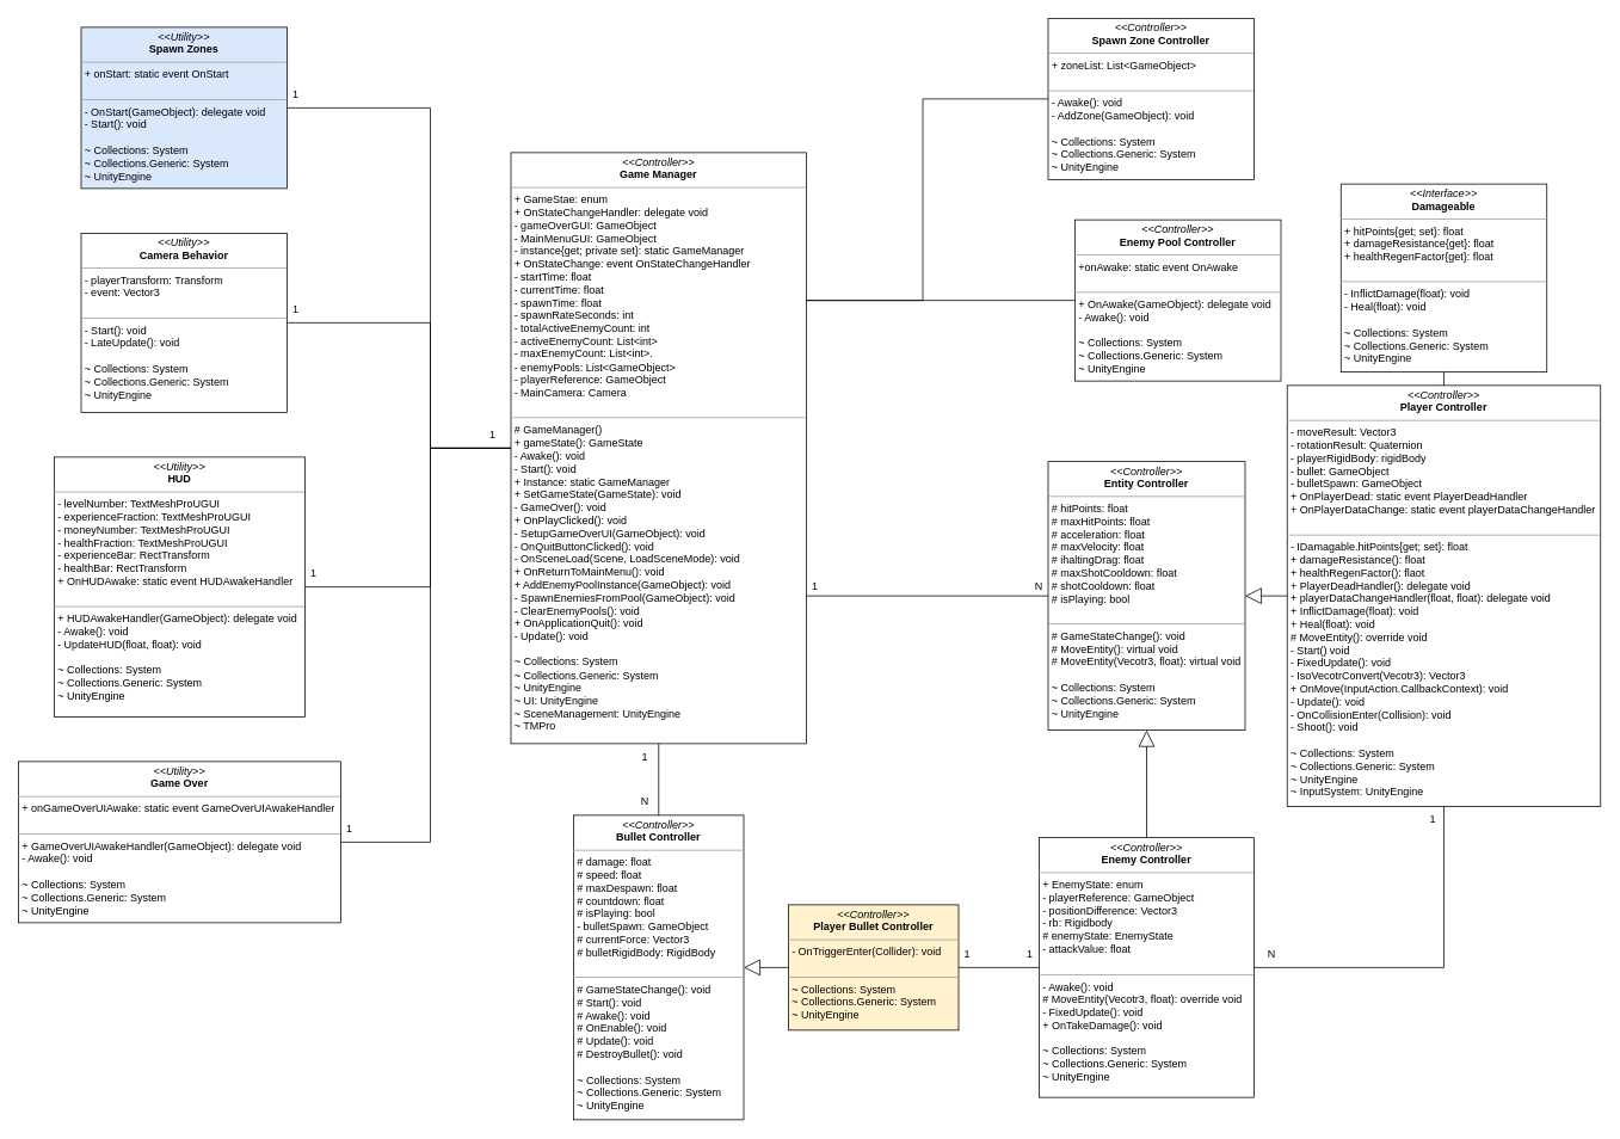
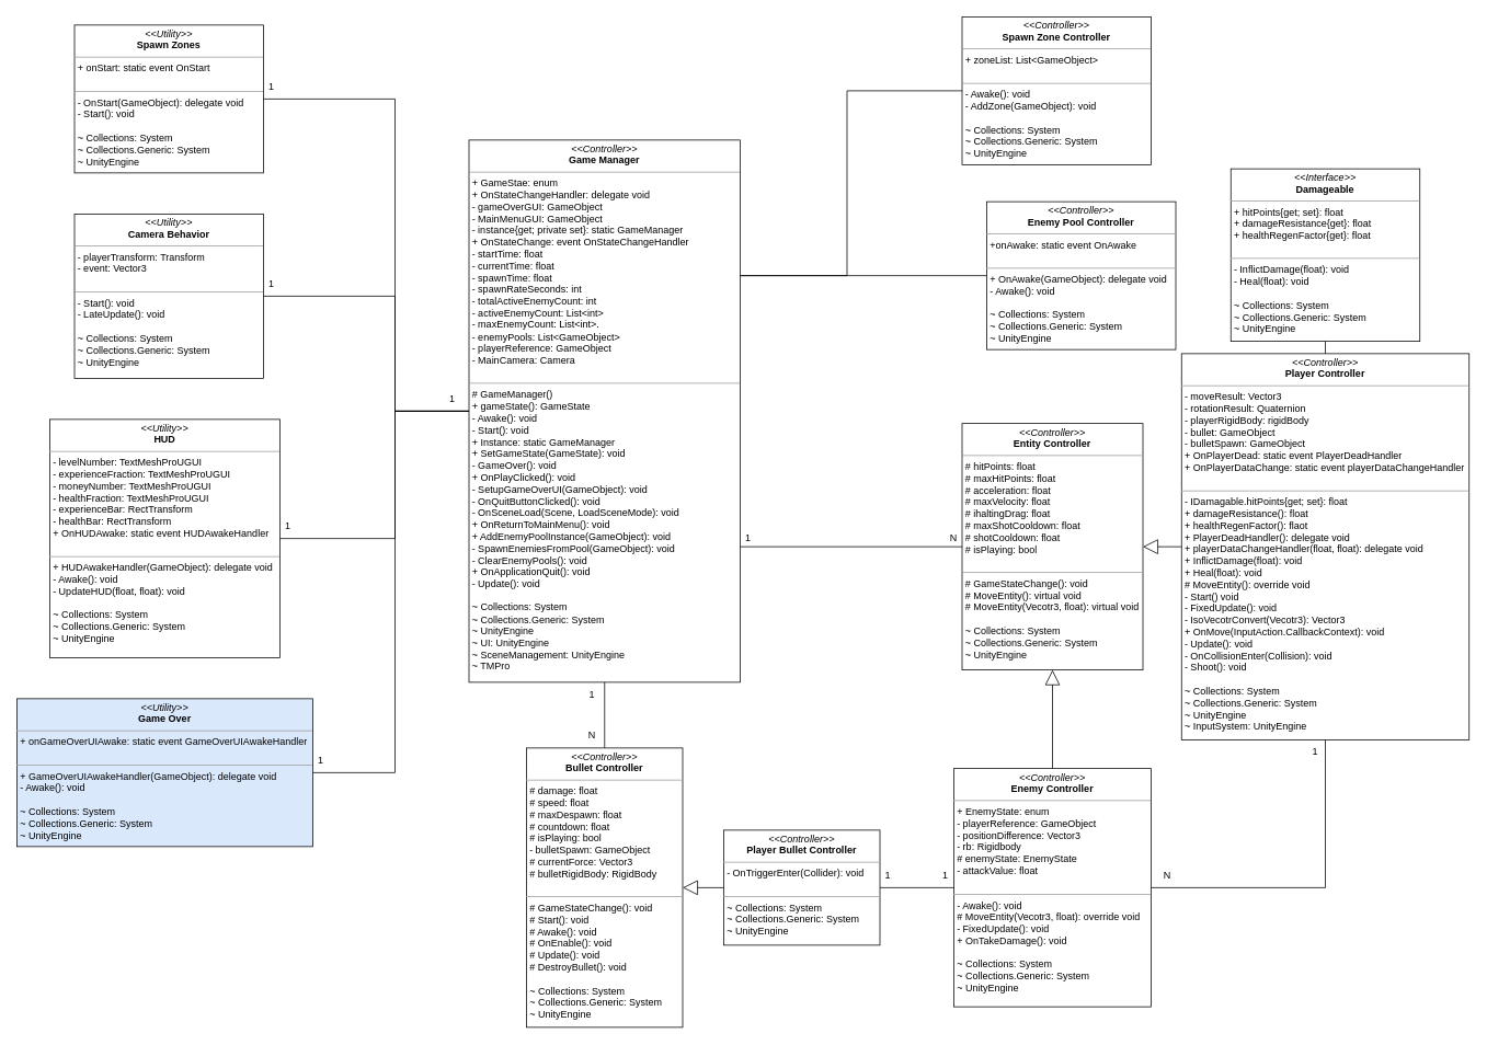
- <mxCell id="32" value="&lt;p style=&quot;margin:0px;margin-top:4px;text-align:center;&quot;&gt;&lt;i&gt;&amp;lt;&amp;lt;Utility&amp;gt;&amp;gt;&lt;/i&gt;&lt;br&gt;&lt;b&gt;Spawn Zones&lt;/b&gt;&lt;/p&gt;&lt;hr size=&quot;1&quot;&gt;&lt;p style=&quot;margin:0px;margin-left:4px;&quot;&gt;+ onStart: static event OnStart&lt;/p&gt;&lt;p style=&quot;margin:0px;margin-left:4px;&quot;&gt;&lt;br&gt;&lt;/p&gt;&lt;hr size=&quot;1&quot;&gt;&lt;p style=&quot;margin:0px;margin-left:4px;&quot;&gt;&lt;span style=&quot;background-color: initial;&quot;&gt;- OnStart(GameObject): delegate void&lt;/span&gt;&lt;br&gt;&lt;/p&gt;&lt;p style=&quot;margin:0px;margin-left:4px;&quot;&gt;&lt;span style=&quot;background-color: initial;&quot;&gt;- Start(): void&lt;/span&gt;&lt;/p&gt;&lt;p style=&quot;margin:0px;margin-left:4px;&quot;&gt;&lt;span style=&quot;background-color: initial;&quot;&gt;&lt;br&gt;&lt;/span&gt;&lt;/p&gt;&lt;p style=&quot;margin:0px;margin-left:4px;&quot;&gt;&lt;span style=&quot;background-color: initial;&quot;&gt;~ Collections: System&lt;/span&gt;&lt;/p&gt;&lt;p style=&quot;margin:0px;margin-left:4px;&quot;&gt;&lt;span style=&quot;background-color: initial;&quot;&gt;~ Collections.Generic: System&lt;/span&gt;&lt;/p&gt;&lt;p style=&quot;margin:0px;margin-left:4px;&quot;&gt;&lt;span style=&quot;background-color: initial;&quot;&gt;~ UnityEngine&lt;/span&gt;&lt;/p&gt;" style="verticalAlign=top;align=left;overflow=fill;fontSize=12;fontFamily=Helvetica;html=1;rounded=0;shadow=0;comic=0;labelBackgroundColor=none;strokeWidth=1;fillColor=#dae8fc;" vertex="1" parent="1"><mxGeometry x="90" y="30" width="230" height="180" as="geometry" /></mxCell>
+ <mxCell id="32" value="&lt;p style=&quot;margin:0px;margin-top:4px;text-align:center;&quot;&gt;&lt;i&gt;&amp;lt;&amp;lt;Utility&amp;gt;&amp;gt;&lt;/i&gt;&lt;br&gt;&lt;b&gt;Spawn Zones&lt;/b&gt;&lt;/p&gt;&lt;hr size=&quot;1&quot;&gt;&lt;p style=&quot;margin:0px;margin-left:4px;&quot;&gt;+ onStart: static event OnStart&lt;/p&gt;&lt;p style=&quot;margin:0px;margin-left:4px;&quot;&gt;&lt;br&gt;&lt;/p&gt;&lt;hr size=&quot;1&quot;&gt;&lt;p style=&quot;margin:0px;margin-left:4px;&quot;&gt;&lt;span style=&quot;background-color: initial;&quot;&gt;- OnStart(GameObject): delegate void&lt;/span&gt;&lt;br&gt;&lt;/p&gt;&lt;p style=&quot;margin:0px;margin-left:4px;&quot;&gt;&lt;span style=&quot;background-color: initial;&quot;&gt;- Start(): void&lt;/span&gt;&lt;/p&gt;&lt;p style=&quot;margin:0px;margin-left:4px;&quot;&gt;&lt;span style=&quot;background-color: initial;&quot;&gt;&lt;br&gt;&lt;/span&gt;&lt;/p&gt;&lt;p style=&quot;margin:0px;margin-left:4px;&quot;&gt;&lt;span style=&quot;background-color: initial;&quot;&gt;~ Collections: System&lt;/span&gt;&lt;/p&gt;&lt;p style=&quot;margin:0px;margin-left:4px;&quot;&gt;&lt;span style=&quot;background-color: initial;&quot;&gt;~ Collections.Generic: System&lt;/span&gt;&lt;/p&gt;&lt;p style=&quot;margin:0px;margin-left:4px;&quot;&gt;&lt;span style=&quot;background-color: initial;&quot;&gt;~ UnityEngine&lt;/span&gt;&lt;/p&gt;" style="verticalAlign=top;align=left;overflow=fill;fontSize=12;fontFamily=Helvetica;html=1;rounded=0;shadow=0;comic=0;labelBackgroundColor=none;strokeWidth=1" vertex="1" parent="1"><mxGeometry x="90" y="30" width="230" height="180" as="geometry" /></mxCell>
- <mxCell id="30" value="&lt;p style=&quot;margin:0px;margin-top:4px;text-align:center;&quot;&gt;&lt;i&gt;&amp;lt;&amp;lt;Utility&amp;gt;&amp;gt;&lt;/i&gt;&lt;br&gt;&lt;b&gt;Game Over&lt;/b&gt;&lt;/p&gt;&lt;hr size=&quot;1&quot;&gt;&lt;p style=&quot;margin:0px;margin-left:4px;&quot;&gt;+ onGameOverUIAwake: static event GameOverUIAwakeHandler&lt;/p&gt;&lt;p style=&quot;margin:0px;margin-left:4px;&quot;&gt;&lt;br&gt;&lt;/p&gt;&lt;hr size=&quot;1&quot;&gt;&lt;p style=&quot;margin:0px;margin-left:4px;&quot;&gt;&lt;span style=&quot;background-color: initial;&quot;&gt;+ GameOverUIAwakeHandler(GameObject): delegate void&lt;/span&gt;&lt;br&gt;&lt;/p&gt;&lt;p style=&quot;margin:0px;margin-left:4px;&quot;&gt;&lt;span style=&quot;background-color: initial;&quot;&gt;- Awake(): void&lt;/span&gt;&lt;/p&gt;&lt;p style=&quot;margin:0px;margin-left:4px;&quot;&gt;&lt;span style=&quot;background-color: initial;&quot;&gt;&lt;br&gt;&lt;/span&gt;&lt;/p&gt;&lt;p style=&quot;margin:0px;margin-left:4px;&quot;&gt;&lt;span style=&quot;background-color: initial;&quot;&gt;~ Collections: System&lt;/span&gt;&lt;/p&gt;&lt;p style=&quot;margin:0px;margin-left:4px;&quot;&gt;&lt;span style=&quot;background-color: initial;&quot;&gt;~ Collections.Generic: System&lt;/span&gt;&lt;/p&gt;&lt;p style=&quot;margin:0px;margin-left:4px;&quot;&gt;&lt;span style=&quot;background-color: initial;&quot;&gt;~ UnityEngine&lt;/span&gt;&lt;/p&gt;" style="verticalAlign=top;align=left;overflow=fill;fontSize=12;fontFamily=Helvetica;html=1;rounded=0;shadow=0;comic=0;labelBackgroundColor=none;strokeWidth=1" vertex="1" parent="1"><mxGeometry x="20" y="850" width="360" height="180" as="geometry" /></mxCell>
+ <mxCell id="30" value="&lt;p style=&quot;margin:0px;margin-top:4px;text-align:center;&quot;&gt;&lt;i&gt;&amp;lt;&amp;lt;Utility&amp;gt;&amp;gt;&lt;/i&gt;&lt;br&gt;&lt;b&gt;Game Over&lt;/b&gt;&lt;/p&gt;&lt;hr size=&quot;1&quot;&gt;&lt;p style=&quot;margin:0px;margin-left:4px;&quot;&gt;+ onGameOverUIAwake: static event GameOverUIAwakeHandler&lt;/p&gt;&lt;p style=&quot;margin:0px;margin-left:4px;&quot;&gt;&lt;br&gt;&lt;/p&gt;&lt;hr size=&quot;1&quot;&gt;&lt;p style=&quot;margin:0px;margin-left:4px;&quot;&gt;&lt;span style=&quot;background-color: initial;&quot;&gt;+ GameOverUIAwakeHandler(GameObject): delegate void&lt;/span&gt;&lt;br&gt;&lt;/p&gt;&lt;p style=&quot;margin:0px;margin-left:4px;&quot;&gt;&lt;span style=&quot;background-color: initial;&quot;&gt;- Awake(): void&lt;/span&gt;&lt;/p&gt;&lt;p style=&quot;margin:0px;margin-left:4px;&quot;&gt;&lt;span style=&quot;background-color: initial;&quot;&gt;&lt;br&gt;&lt;/span&gt;&lt;/p&gt;&lt;p style=&quot;margin:0px;margin-left:4px;&quot;&gt;&lt;span style=&quot;background-color: initial;&quot;&gt;~ Collections: System&lt;/span&gt;&lt;/p&gt;&lt;p style=&quot;margin:0px;margin-left:4px;&quot;&gt;&lt;span style=&quot;background-color: initial;&quot;&gt;~ Collections.Generic: System&lt;/span&gt;&lt;/p&gt;&lt;p style=&quot;margin:0px;margin-left:4px;&quot;&gt;&lt;span style=&quot;background-color: initial;&quot;&gt;~ UnityEngine&lt;/span&gt;&lt;/p&gt;" style="verticalAlign=top;align=left;overflow=fill;fontSize=12;fontFamily=Helvetica;html=1;rounded=0;shadow=0;comic=0;labelBackgroundColor=none;strokeWidth=1;fillColor=#dae8fc;" vertex="1" parent="1"><mxGeometry x="20" y="850" width="360" height="180" as="geometry" /></mxCell>
- <mxCell id="7" value="&lt;p style=&quot;margin:0px;margin-top:4px;text-align:center;&quot;&gt;&lt;i&gt;&amp;lt;&amp;lt;Controller&amp;gt;&amp;gt;&lt;/i&gt;&lt;br&gt;&lt;b&gt;Player Bullet Controller&lt;/b&gt;&lt;/p&gt;&lt;hr size=&quot;1&quot;&gt;&lt;p style=&quot;margin:0px;margin-left:4px;&quot;&gt;- OnTriggerEnter(Collider): void&lt;/p&gt;&lt;p style=&quot;margin:0px;margin-left:4px;&quot;&gt;&lt;br&gt;&lt;/p&gt;&lt;hr size=&quot;1&quot;&gt;&lt;p style=&quot;margin:0px;margin-left:4px;&quot;&gt;&lt;span style=&quot;background-color: initial;&quot;&gt;~ Collections: System&lt;/span&gt;&lt;br&gt;&lt;/p&gt;&lt;p style=&quot;margin:0px;margin-left:4px;&quot;&gt;&lt;span style=&quot;background-color: initial;&quot;&gt;~ Collections.Generic: System&lt;/span&gt;&lt;/p&gt;&lt;p style=&quot;margin:0px;margin-left:4px;&quot;&gt;&lt;span style=&quot;background-color: initial;&quot;&gt;~ UnityEngine&lt;/span&gt;&lt;/p&gt;" style="verticalAlign=top;align=left;overflow=fill;fontSize=12;fontFamily=Helvetica;html=1;rounded=0;shadow=0;comic=0;labelBackgroundColor=none;strokeWidth=1;fillColor=#fff2cc;" parent="1" vertex="1"><mxGeometry x="880" y="1010" width="190" height="140" as="geometry" /></mxCell>
+ <mxCell id="7" value="&lt;p style=&quot;margin:0px;margin-top:4px;text-align:center;&quot;&gt;&lt;i&gt;&amp;lt;&amp;lt;Controller&amp;gt;&amp;gt;&lt;/i&gt;&lt;br&gt;&lt;b&gt;Player Bullet Controller&lt;/b&gt;&lt;/p&gt;&lt;hr size=&quot;1&quot;&gt;&lt;p style=&quot;margin:0px;margin-left:4px;&quot;&gt;- OnTriggerEnter(Collider): void&lt;/p&gt;&lt;p style=&quot;margin:0px;margin-left:4px;&quot;&gt;&lt;br&gt;&lt;/p&gt;&lt;hr size=&quot;1&quot;&gt;&lt;p style=&quot;margin:0px;margin-left:4px;&quot;&gt;&lt;span style=&quot;background-color: initial;&quot;&gt;~ Collections: System&lt;/span&gt;&lt;br&gt;&lt;/p&gt;&lt;p style=&quot;margin:0px;margin-left:4px;&quot;&gt;&lt;span style=&quot;background-color: initial;&quot;&gt;~ Collections.Generic: System&lt;/span&gt;&lt;/p&gt;&lt;p style=&quot;margin:0px;margin-left:4px;&quot;&gt;&lt;span style=&quot;background-color: initial;&quot;&gt;~ UnityEngine&lt;/span&gt;&lt;/p&gt;" style="verticalAlign=top;align=left;overflow=fill;fontSize=12;fontFamily=Helvetica;html=1;rounded=0;shadow=0;comic=0;labelBackgroundColor=none;strokeWidth=1" parent="1" vertex="1"><mxGeometry x="880" y="1010" width="190" height="140" as="geometry" /></mxCell>
